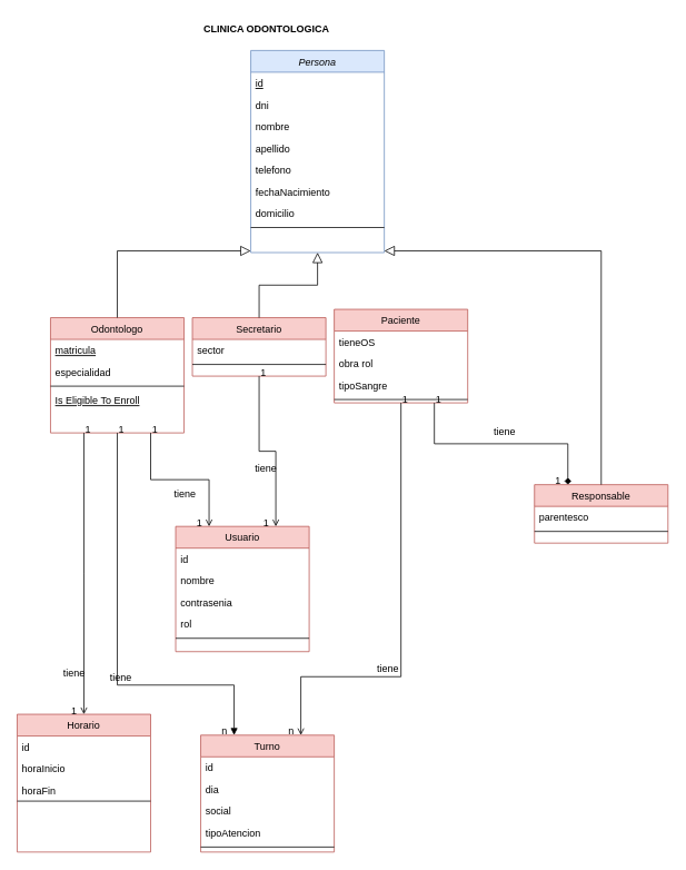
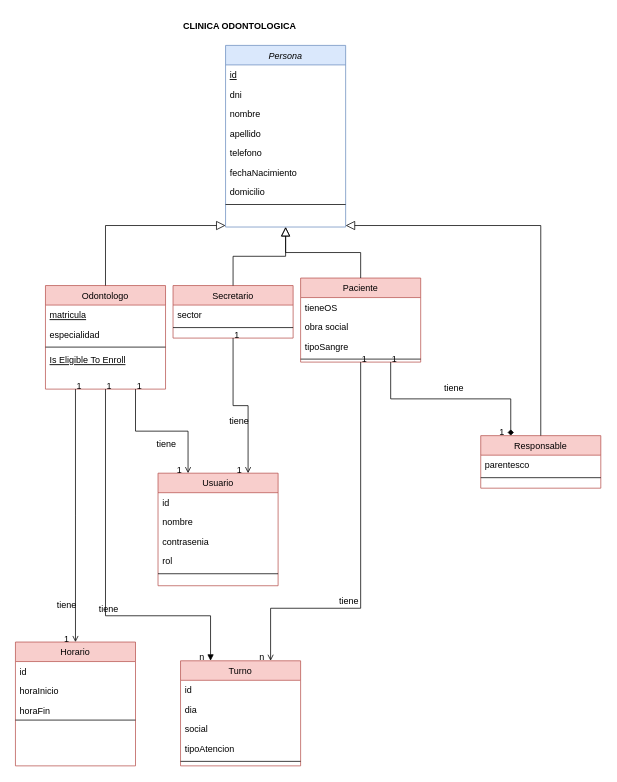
+ <mxCell id="22" value="" style="endArrow=block;endSize=10;endFill=0;shadow=0;strokeWidth=1;rounded=0;curved=0;edgeStyle=elbowEdgeStyle;elbow=vertical;" parent="1" source="17" target="2" edge="1"><mxGeometry width="160" relative="1" as="geometry"><mxPoint x="290" y="393" as="sourcePoint" /><mxPoint x="390" y="291" as="targetPoint" /></mxGeometry></mxCell>
- <mxCell id="19" value="obra rol" style="text;align=left;verticalAlign=top;spacingLeft=4;spacingRight=4;overflow=hidden;rotatable=0;points=[[0,0.5],[1,0.5]];portConstraint=eastwest;" parent="17" vertex="1"><mxGeometry y="52" width="160" height="26" as="geometry" /></mxCell>
+ <mxCell id="19" value="obra social" style="text;align=left;verticalAlign=top;spacingLeft=4;spacingRight=4;overflow=hidden;rotatable=0;points=[[0,0.5],[1,0.5]];portConstraint=eastwest;" parent="17" vertex="1"><mxGeometry y="52" width="160" height="26" as="geometry" /></mxCell>
